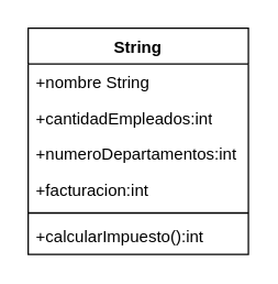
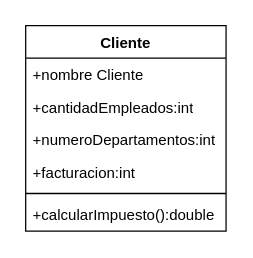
- <mxCell id="2" value="String" style="swimlane;fontStyle=1;align=center;verticalAlign=top;childLayout=stackLayout;horizontal=1;startSize=26;horizontalStack=0;resizeParent=1;resizeParentMax=0;resizeLast=0;collapsible=1;marginBottom=0;whiteSpace=wrap;html=1;" vertex="1" parent="1"><mxGeometry x="20" y="20" width="160" height="164" as="geometry" /></mxCell>
+ <mxCell id="2" value="Cliente" style="swimlane;fontStyle=1;align=center;verticalAlign=top;childLayout=stackLayout;horizontal=1;startSize=26;horizontalStack=0;resizeParent=1;resizeParentMax=0;resizeLast=0;collapsible=1;marginBottom=0;whiteSpace=wrap;html=1;" vertex="1" parent="1"><mxGeometry x="20" y="20" width="160" height="164" as="geometry" /></mxCell>
- <mxCell id="3" value="+nombre String" style="text;strokeColor=none;fillColor=none;align=left;verticalAlign=top;spacingLeft=4;spacingRight=4;overflow=hidden;rotatable=0;points=[[0,0.5],[1,0.5]];portConstraint=eastwest;whiteSpace=wrap;html=1;" vertex="1" parent="2"><mxGeometry y="26" width="160" height="26" as="geometry" /></mxCell>
+ <mxCell id="3" value="+nombre Cliente" style="text;strokeColor=none;fillColor=none;align=left;verticalAlign=top;spacingLeft=4;spacingRight=4;overflow=hidden;rotatable=0;points=[[0,0.5],[1,0.5]];portConstraint=eastwest;whiteSpace=wrap;html=1;" vertex="1" parent="2"><mxGeometry y="26" width="160" height="26" as="geometry" /></mxCell>
- <mxCell id="8" value="+calcularImpuesto():int" style="text;strokeColor=none;fillColor=none;align=left;verticalAlign=top;spacingLeft=4;spacingRight=4;overflow=hidden;rotatable=0;points=[[0,0.5],[1,0.5]];portConstraint=eastwest;whiteSpace=wrap;html=1;" vertex="1" parent="2"><mxGeometry y="138" width="160" height="26" as="geometry" /></mxCell>
+ <mxCell id="8" value="+calcularImpuesto():double" style="text;strokeColor=none;fillColor=none;align=left;verticalAlign=top;spacingLeft=4;spacingRight=4;overflow=hidden;rotatable=0;points=[[0,0.5],[1,0.5]];portConstraint=eastwest;whiteSpace=wrap;html=1;" vertex="1" parent="2"><mxGeometry y="138" width="160" height="26" as="geometry" /></mxCell>
